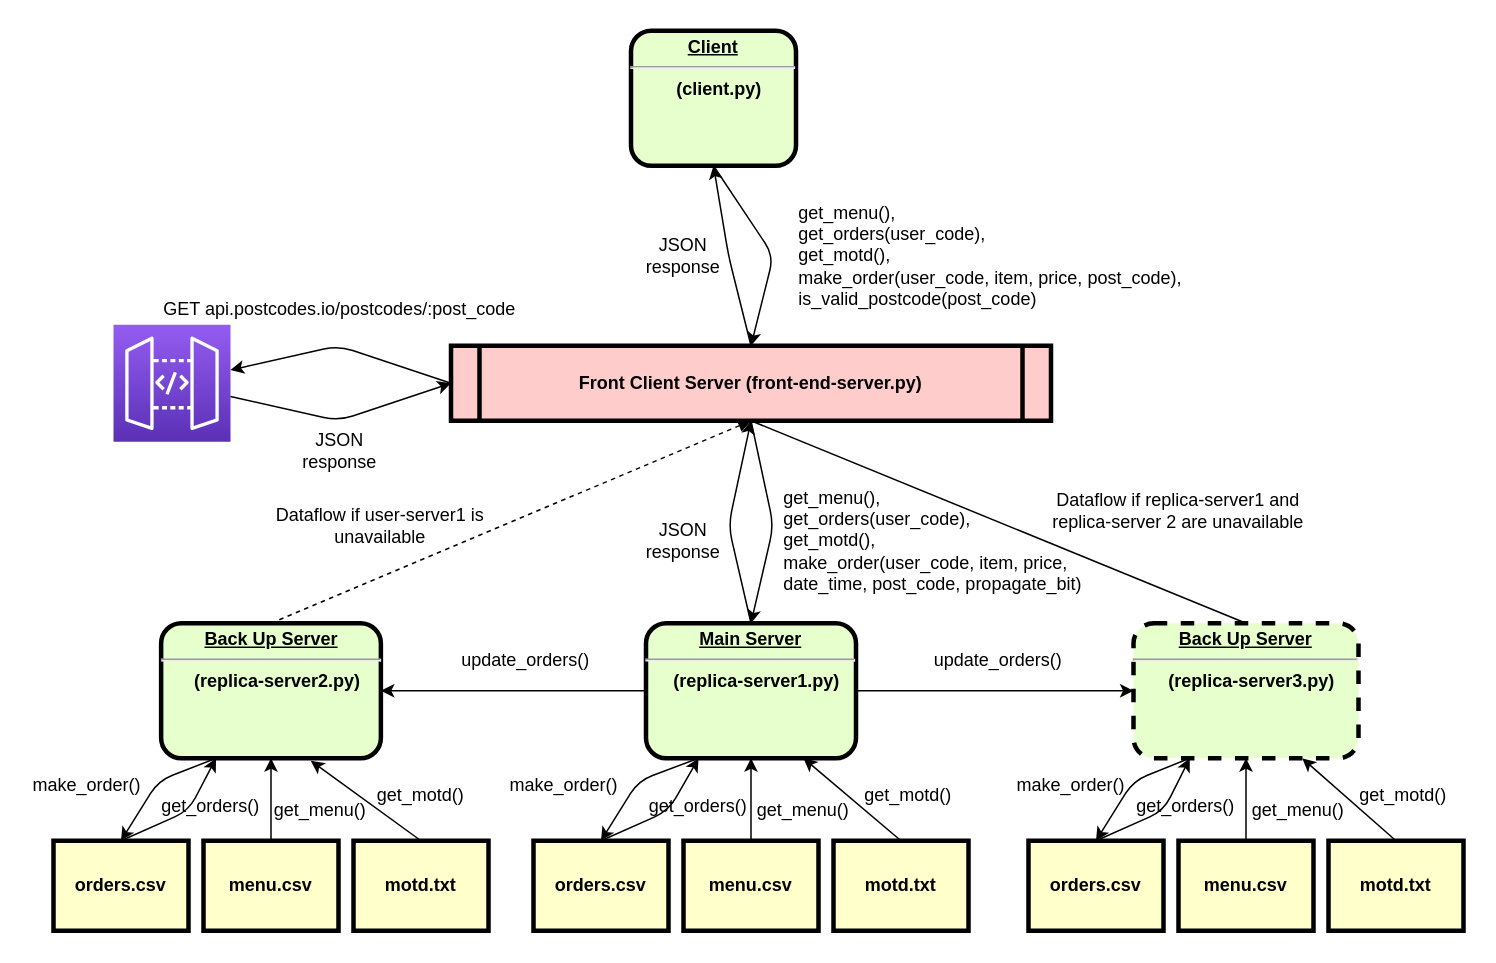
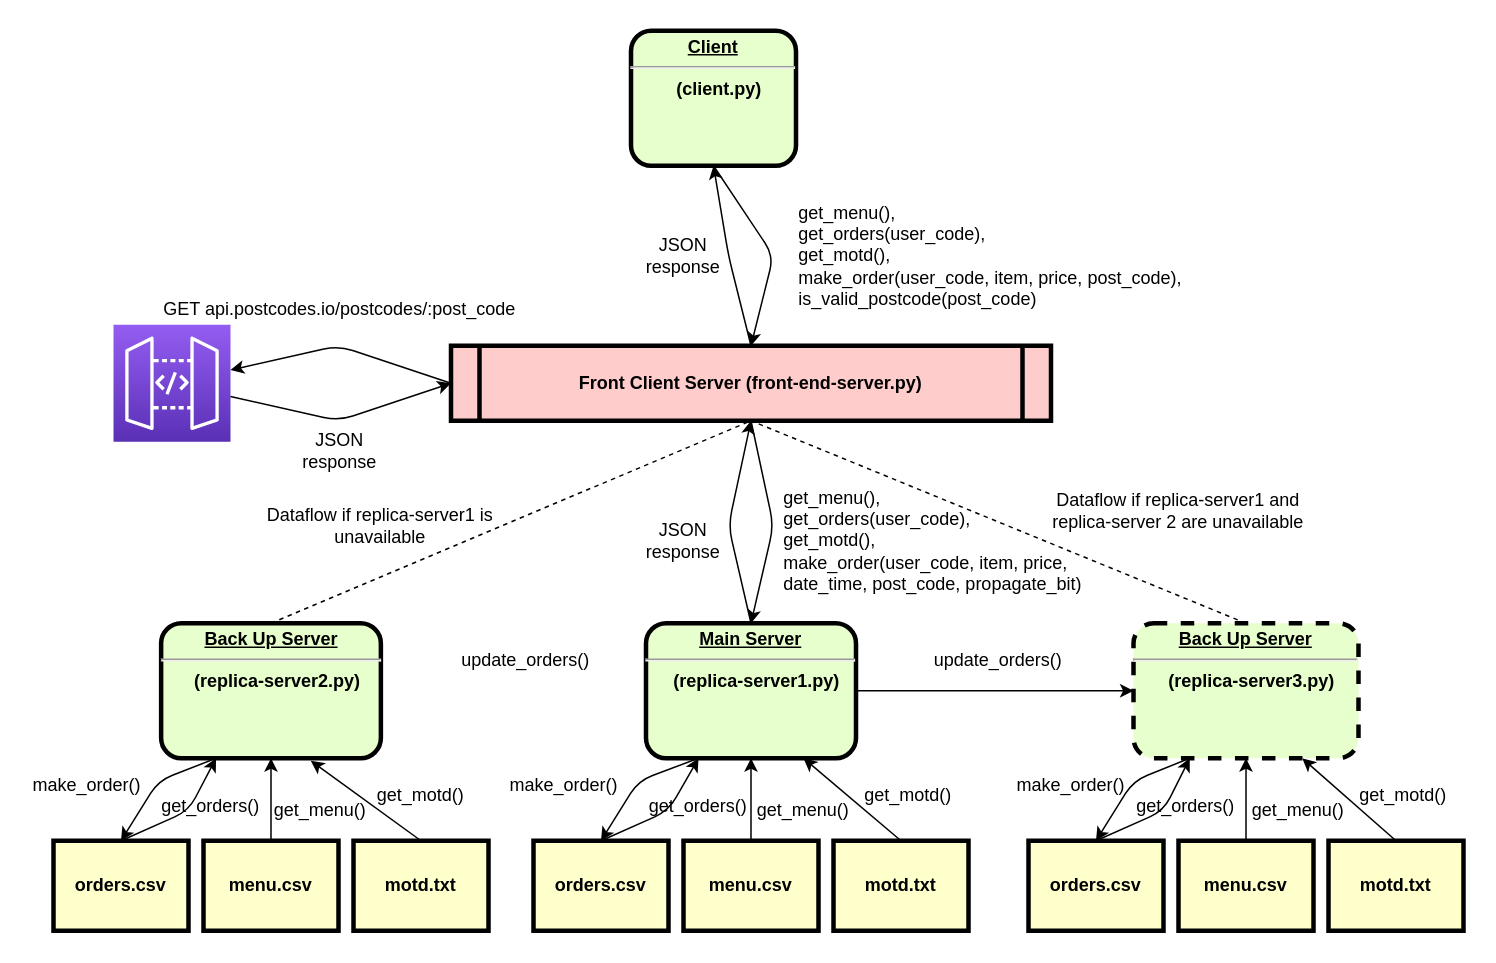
- <mxCell id="17" value="" style="endArrow=block;dashed=1;html=1;entryX=0.5;entryY=1;entryDx=0;entryDy=0;exitX=0.5;exitY=0;exitDx=0;exitDy=0;" parent="1" source="9" target="2" edge="1"><mxGeometry width="50" height="50" relative="1" as="geometry"><mxPoint x="335" y="360" as="sourcePoint" /><mxPoint x="385" y="310" as="targetPoint" /></mxGeometry></mxCell>
+ <mxCell id="17" value="" style="endArrow=none;dashed=1;html=1;entryX=0.5;entryY=1;entryDx=0;entryDy=0;exitX=0.5;exitY=0;exitDx=0;exitDy=0;" parent="1" source="9" target="2" edge="1"><mxGeometry width="50" height="50" relative="1" as="geometry"><mxPoint x="335" y="360" as="sourcePoint" /><mxPoint x="385" y="310" as="targetPoint" /></mxGeometry></mxCell>
- <mxCell id="18" value="" style="endArrow=none;dashed=0;html=1;exitX=0.5;exitY=0;exitDx=0;exitDy=0;entryX=0.5;entryY=1;entryDx=0;entryDy=0;" parent="1" source="4" target="2" edge="1"><mxGeometry width="50" height="50" relative="1" as="geometry"><mxPoint x="605" y="380" as="sourcePoint" /><mxPoint x="655" y="330" as="targetPoint" /></mxGeometry></mxCell>
+ <mxCell id="18" value="" style="endArrow=none;dashed=1;html=1;exitX=0.5;exitY=0;exitDx=0;exitDy=0;entryX=0.5;entryY=1;entryDx=0;entryDy=0;" parent="1" source="4" target="2" edge="1"><mxGeometry width="50" height="50" relative="1" as="geometry"><mxPoint x="605" y="380" as="sourcePoint" /><mxPoint x="655" y="330" as="targetPoint" /></mxGeometry></mxCell>
- <mxCell id="56" value="Dataflow if user-server1 is unavailable" style="text;html=1;strokeColor=none;fillColor=none;align=center;verticalAlign=middle;whiteSpace=wrap;rounded=0;" parent="1" vertex="1"><mxGeometry x="168" y="340" width="170" height="20" as="geometry" /></mxCell>
+ <mxCell id="56" value="Dataflow if replica-server1 is unavailable" style="text;html=1;strokeColor=none;fillColor=none;align=center;verticalAlign=middle;whiteSpace=wrap;rounded=0;" parent="1" vertex="1"><mxGeometry x="168" y="340" width="170" height="20" as="geometry" /></mxCell>
- <mxCell id="60" value="" style="endArrow=classic;html=1;exitX=0;exitY=0.5;exitDx=0;exitDy=0;entryX=1;entryY=0.5;entryDx=0;entryDy=0;" parent="1" source="5" target="9" edge="1"><mxGeometry width="50" height="50" relative="1" as="geometry"><mxPoint x="315" y="510" as="sourcePoint" /><mxPoint x="365" y="460" as="targetPoint" /></mxGeometry></mxCell>
